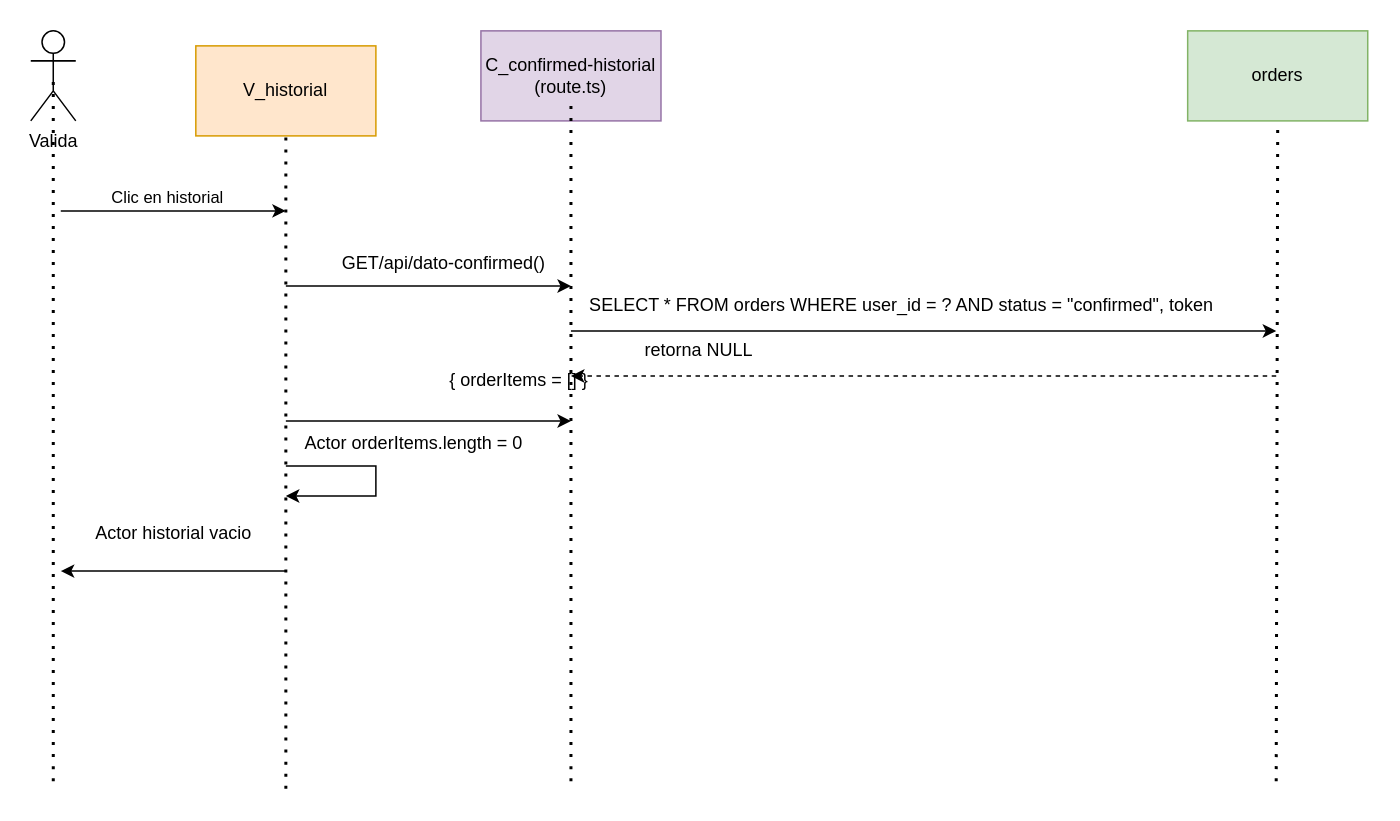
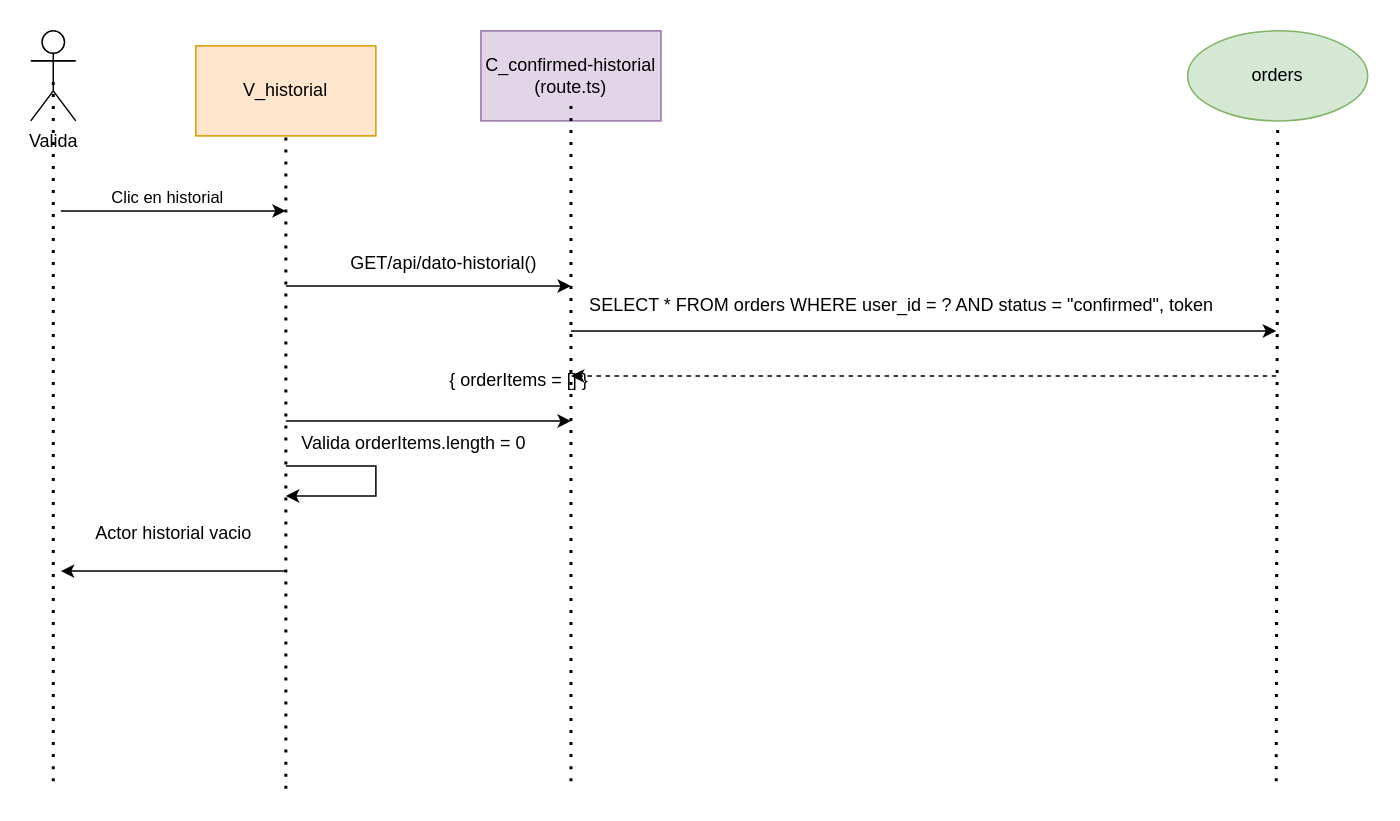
- <mxCell id="12" value="orders" style="rounded=0;whiteSpace=wrap;html=1;fillColor=#d5e8d4;strokeColor=#82b366;" vertex="1" parent="1"><mxGeometry x="791" y="20" width="120" height="60" as="geometry" /></mxCell>
+ <mxCell id="12" value="orders" style="ellipse;whiteSpace=wrap;html=1;fillColor=#d5e8d4;strokeColor=#82b366;" vertex="1" parent="1"><mxGeometry x="791" y="20" width="120" height="60" as="geometry" /></mxCell>
- <mxCell id="11" value="GET/api/dato-confirmed()" style="text;html=1;align=center;verticalAlign=middle;resizable=0;points=[];autosize=1;strokeColor=none;fillColor=none;" vertex="1" parent="1"><mxGeometry x="220" y="160" width="150" height="30" as="geometry" /></mxCell>
+ <mxCell id="11" value="GET/api/dato-historial()" style="text;html=1;align=center;verticalAlign=middle;resizable=0;points=[];autosize=1;strokeColor=none;fillColor=none;" vertex="1" parent="1"><mxGeometry x="220" y="160" width="150" height="30" as="geometry" /></mxCell>
- <mxCell id="17" value="retorna NULL" style="text;html=1;align=center;verticalAlign=middle;resizable=0;points=[];autosize=1;strokeColor=none;fillColor=none;" vertex="1" parent="1"><mxGeometry x="415" y="218" width="100" height="30" as="geometry" /></mxCell>
- <mxCell id="23" value="Actor orderItems.length = 0" style="text;html=1;align=center;verticalAlign=middle;resizable=0;points=[];autosize=1;strokeColor=none;fillColor=none;" vertex="1" parent="1"><mxGeometry x="190" y="280" width="170" height="30" as="geometry" /></mxCell>
+ <mxCell id="23" value="Valida orderItems.length = 0" style="text;html=1;align=center;verticalAlign=middle;resizable=0;points=[];autosize=1;strokeColor=none;fillColor=none;" vertex="1" parent="1"><mxGeometry x="190" y="280" width="170" height="30" as="geometry" /></mxCell>
